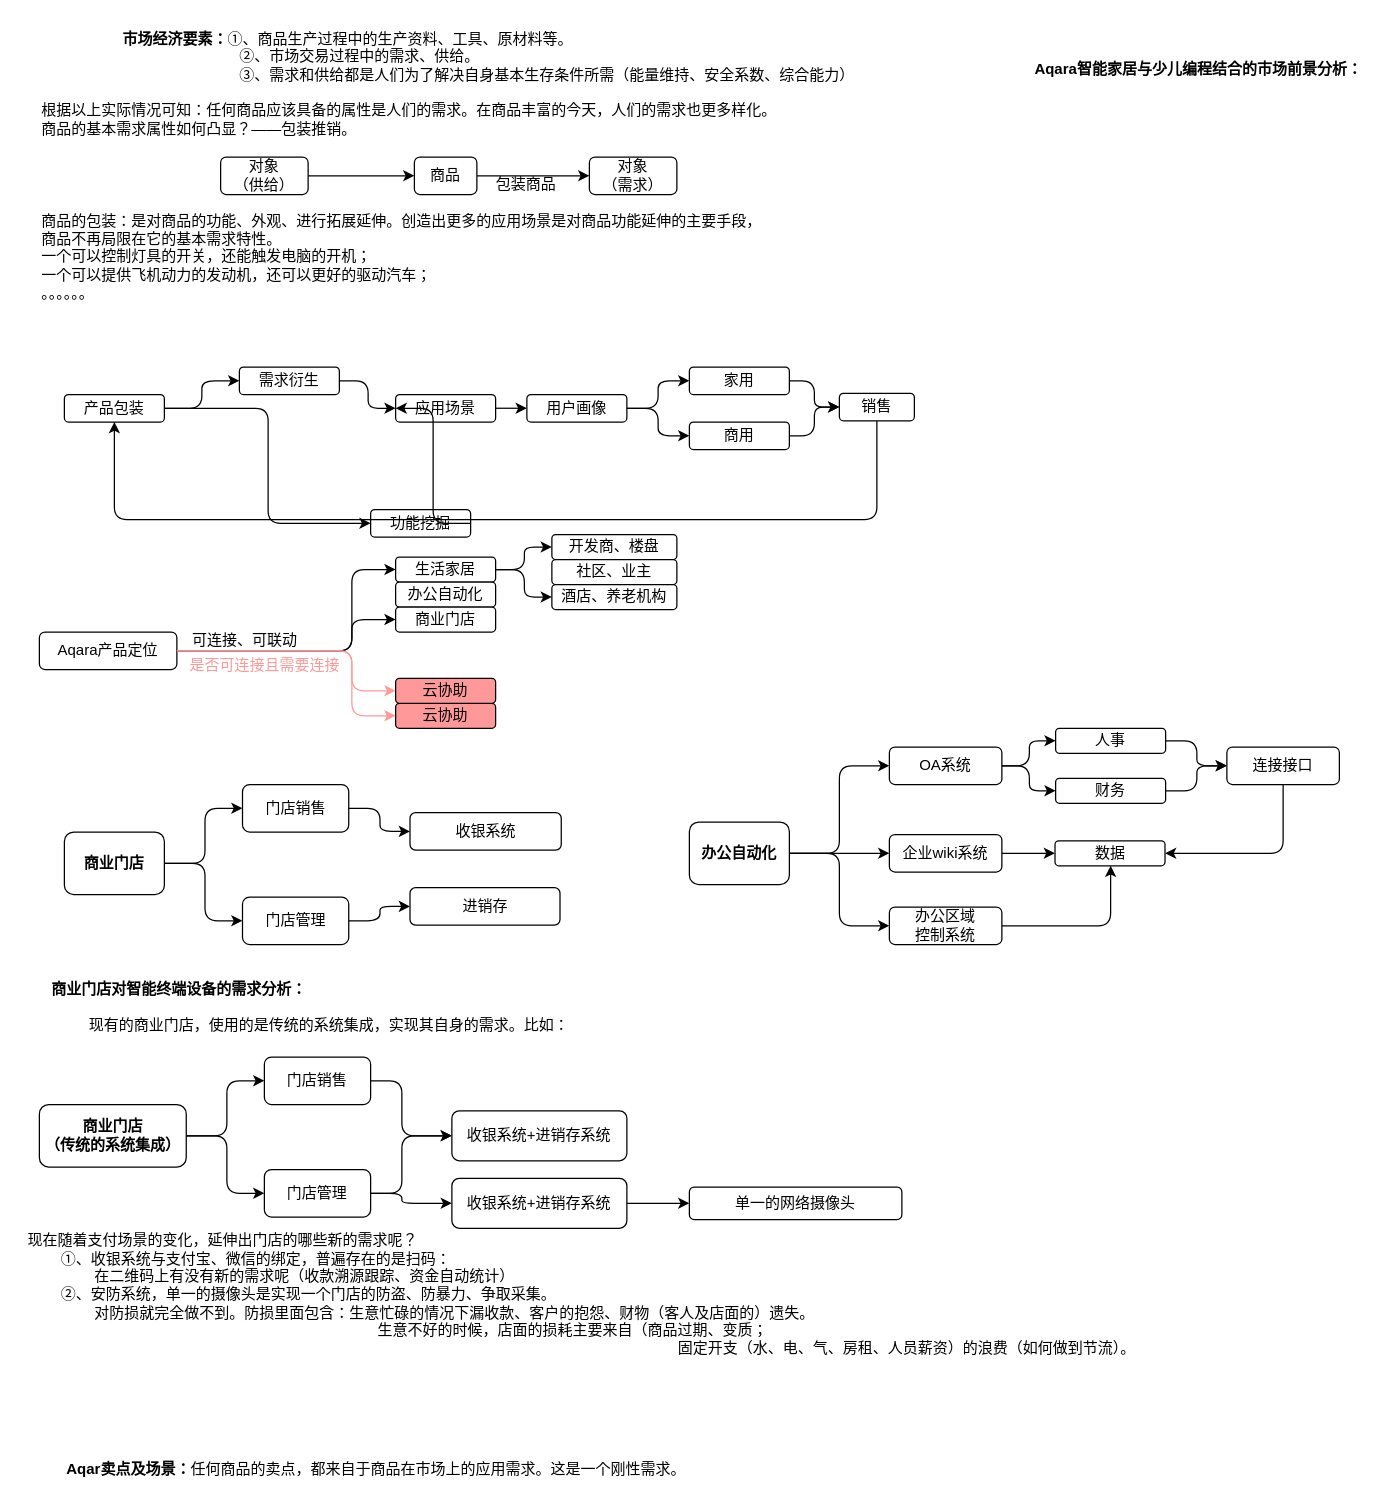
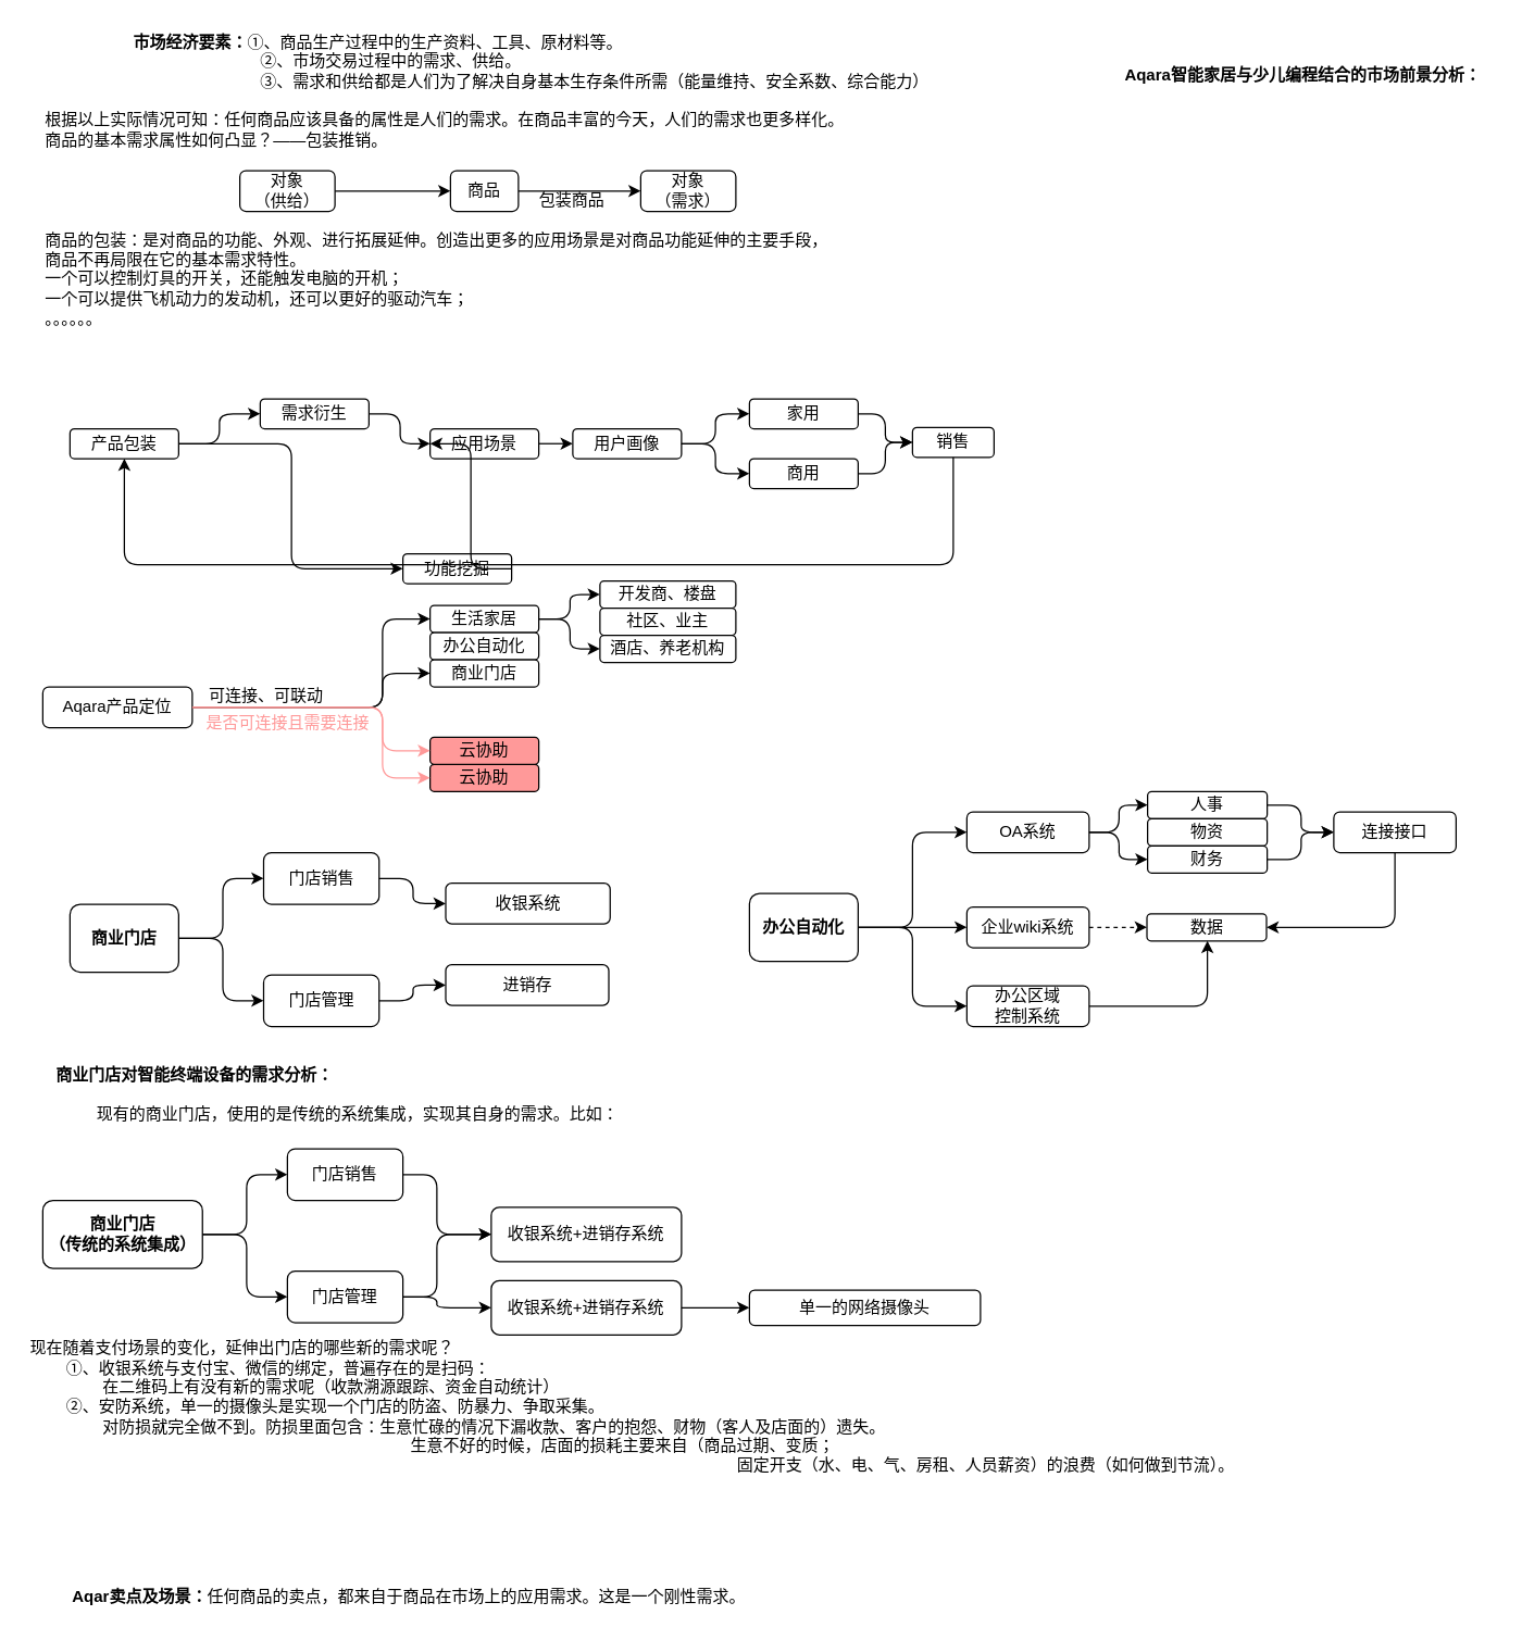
+ <mxCell id="58" value="物资" style="rounded=1;whiteSpace=wrap;html=1;" parent="1" vertex="1"><mxGeometry x="844" y="602" width="88" height="20" as="geometry" /></mxCell>
- <mxCell id="54" style="edgeStyle=orthogonalEdgeStyle;rounded=0;orthogonalLoop=1;jettySize=auto;html=1;exitX=1;exitY=0.5;exitDx=0;exitDy=0;entryX=0;entryY=0.5;entryDx=0;entryDy=0;strokeColor=#000000;" parent="1" source="55" target="60" edge="1"><mxGeometry relative="1" as="geometry" /></mxCell>
+ <mxCell id="54" style="edgeStyle=orthogonalEdgeStyle;rounded=0;orthogonalLoop=1;jettySize=auto;html=1;exitX=1;exitY=0.5;exitDx=0;exitDy=0;entryX=0;entryY=0.5;entryDx=0;entryDy=0;strokeColor=#000000;dashed=1;" parent="1" source="55" target="60" edge="1"><mxGeometry relative="1" as="geometry" /></mxCell>
